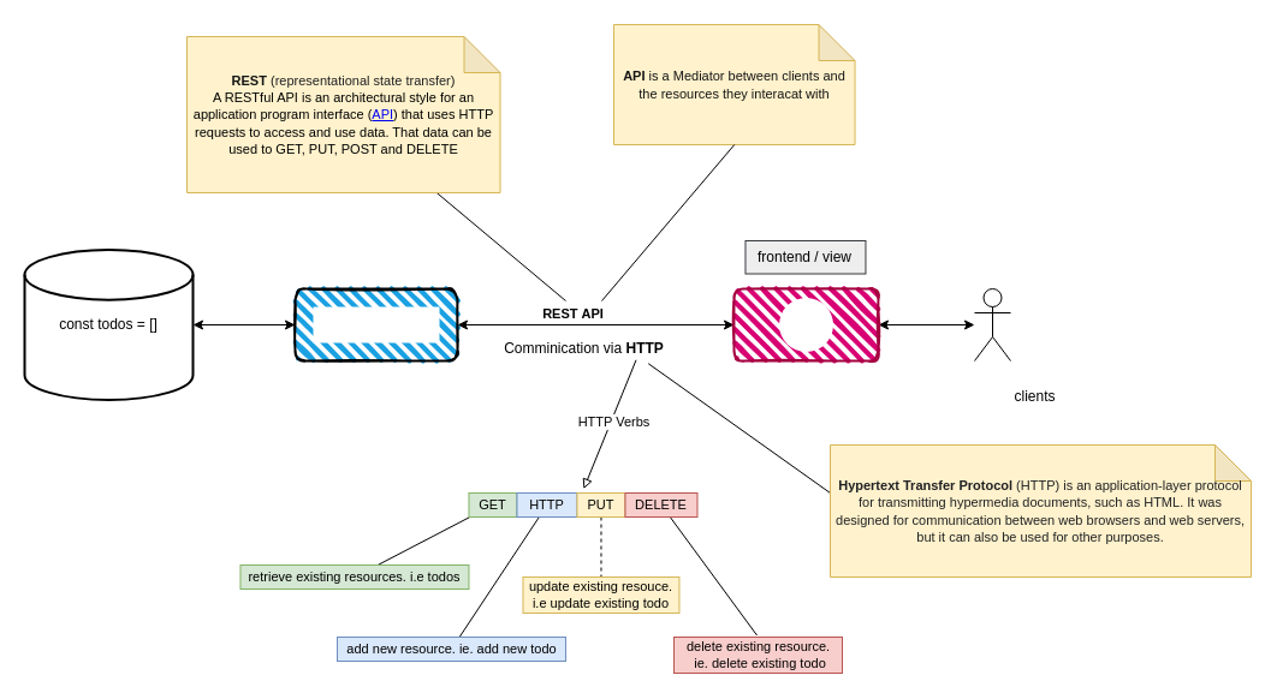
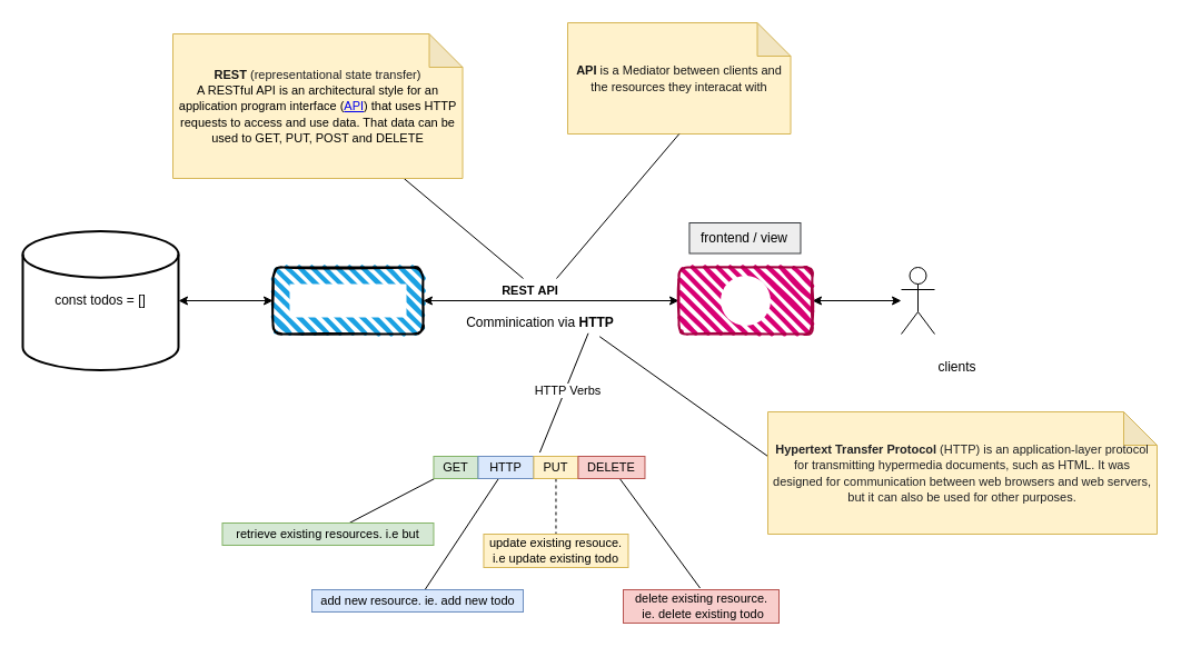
- <mxCell id="10" style="rounded=0;orthogonalLoop=1;jettySize=auto;html=1;entryX=0.136;entryY=-0.172;entryDx=0;entryDy=0;entryPerimeter=0;fontSize=11;endArrow=block;endFill=0;exitX=0.79;exitY=0.964;exitDx=0;exitDy=0;exitPerimeter=0;" parent="1" source="12" target="20" edge="1"><mxGeometry relative="1" as="geometry" /></mxCell>
+ <mxCell id="10" style="rounded=0;orthogonalLoop=1;jettySize=auto;html=1;entryX=0.136;entryY=-0.172;entryDx=0;entryDy=0;entryPerimeter=0;fontSize=11;endArrow=none;endFill=0;exitX=0.79;exitY=0.964;exitDx=0;exitDy=0;exitPerimeter=0;" parent="1" source="12" target="20" edge="1"><mxGeometry relative="1" as="geometry" /></mxCell>
- <mxCell id="23" value="retrieve existing resources. i.e todos" style="text;html=1;align=center;verticalAlign=middle;resizable=0;points=[];autosize=1;strokeColor=#82b366;fontSize=11;fillColor=#d5e8d4;" parent="1" vertex="1"><mxGeometry x="199.47" y="470" width="190" height="20" as="geometry" /></mxCell>
+ <mxCell id="23" value="retrieve existing resources. i.e but" style="text;html=1;align=center;verticalAlign=middle;resizable=0;points=[];autosize=1;strokeColor=#82b366;fontSize=11;fillColor=#d5e8d4;" parent="1" vertex="1"><mxGeometry x="199.47" y="470" width="190" height="20" as="geometry" /></mxCell>
